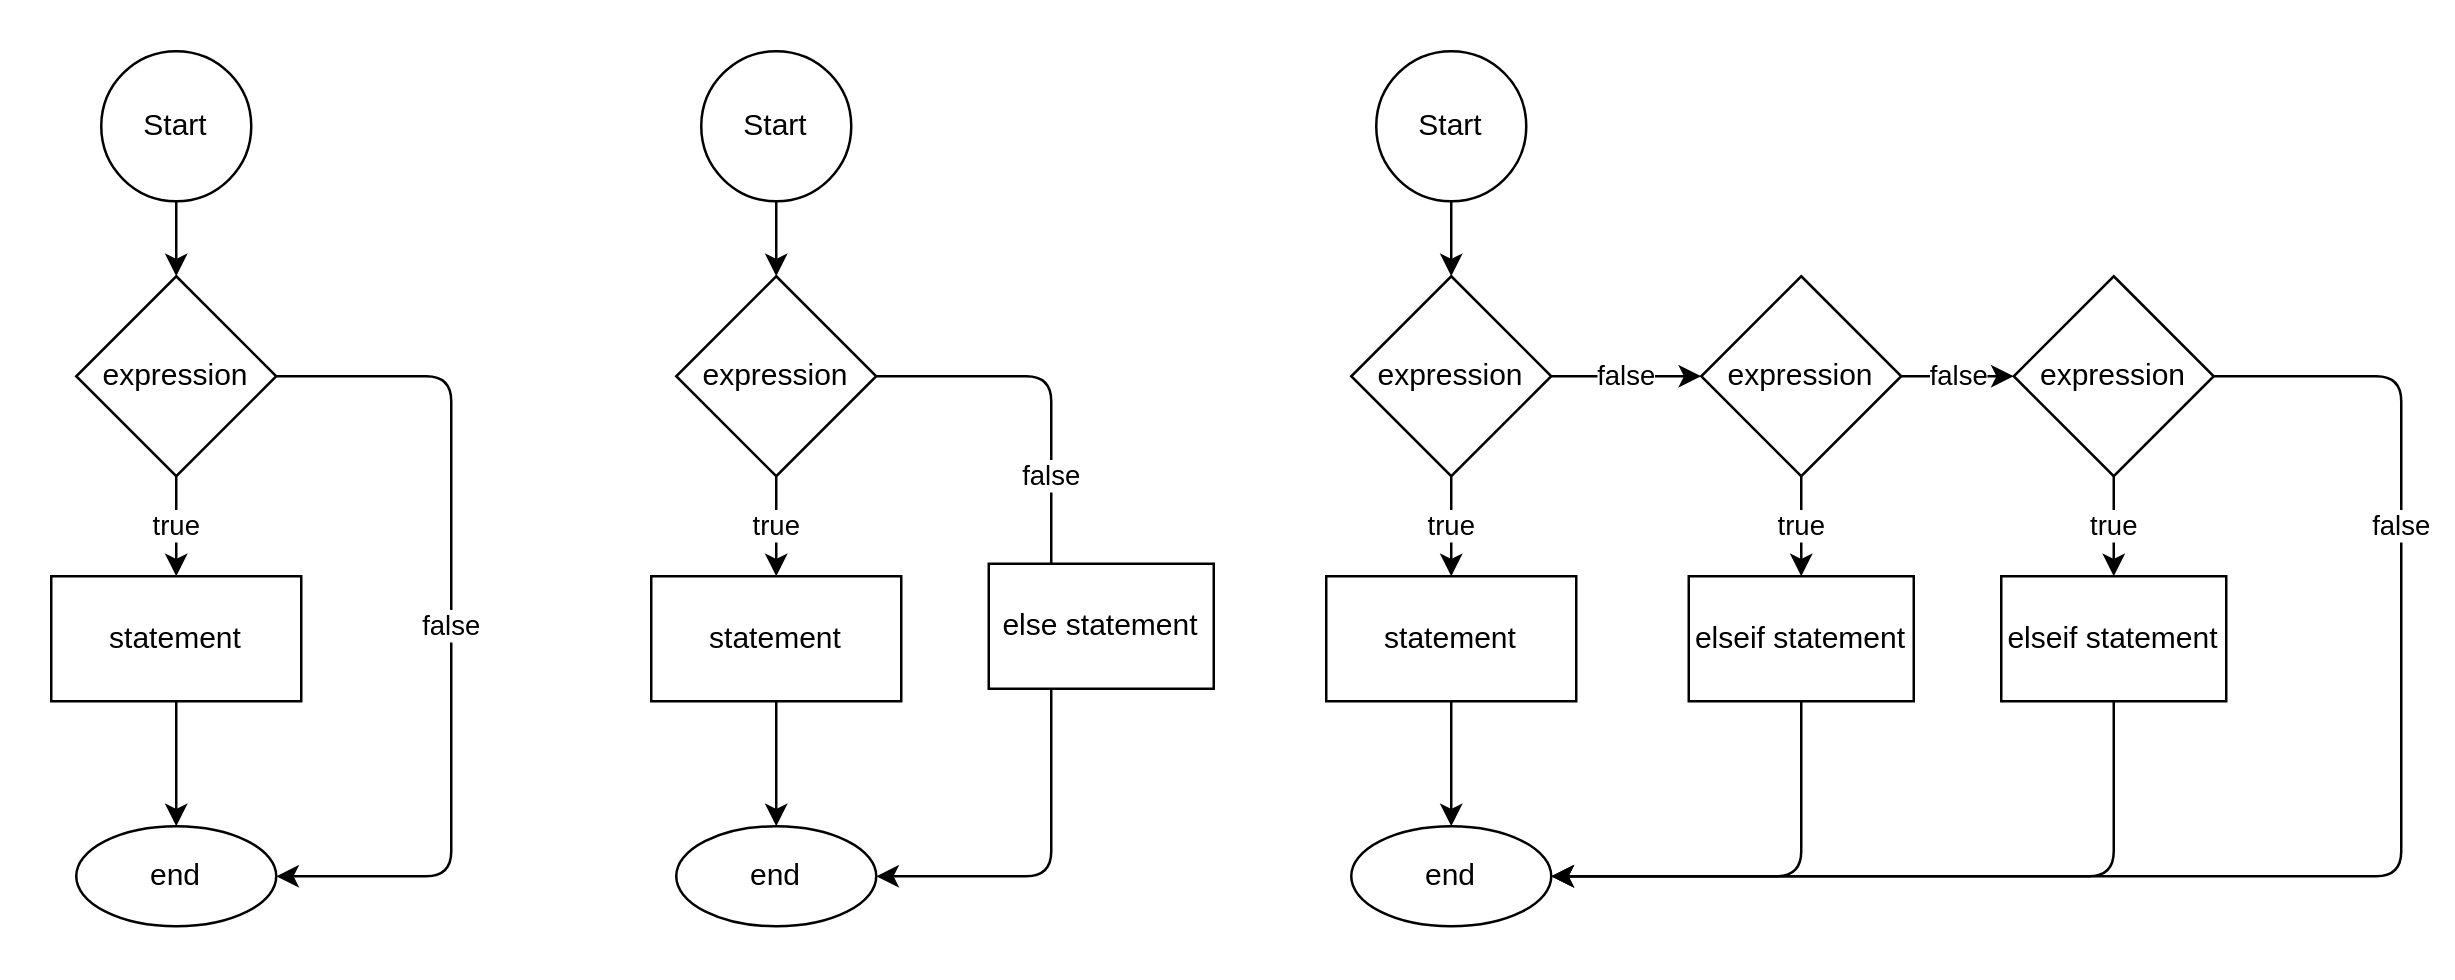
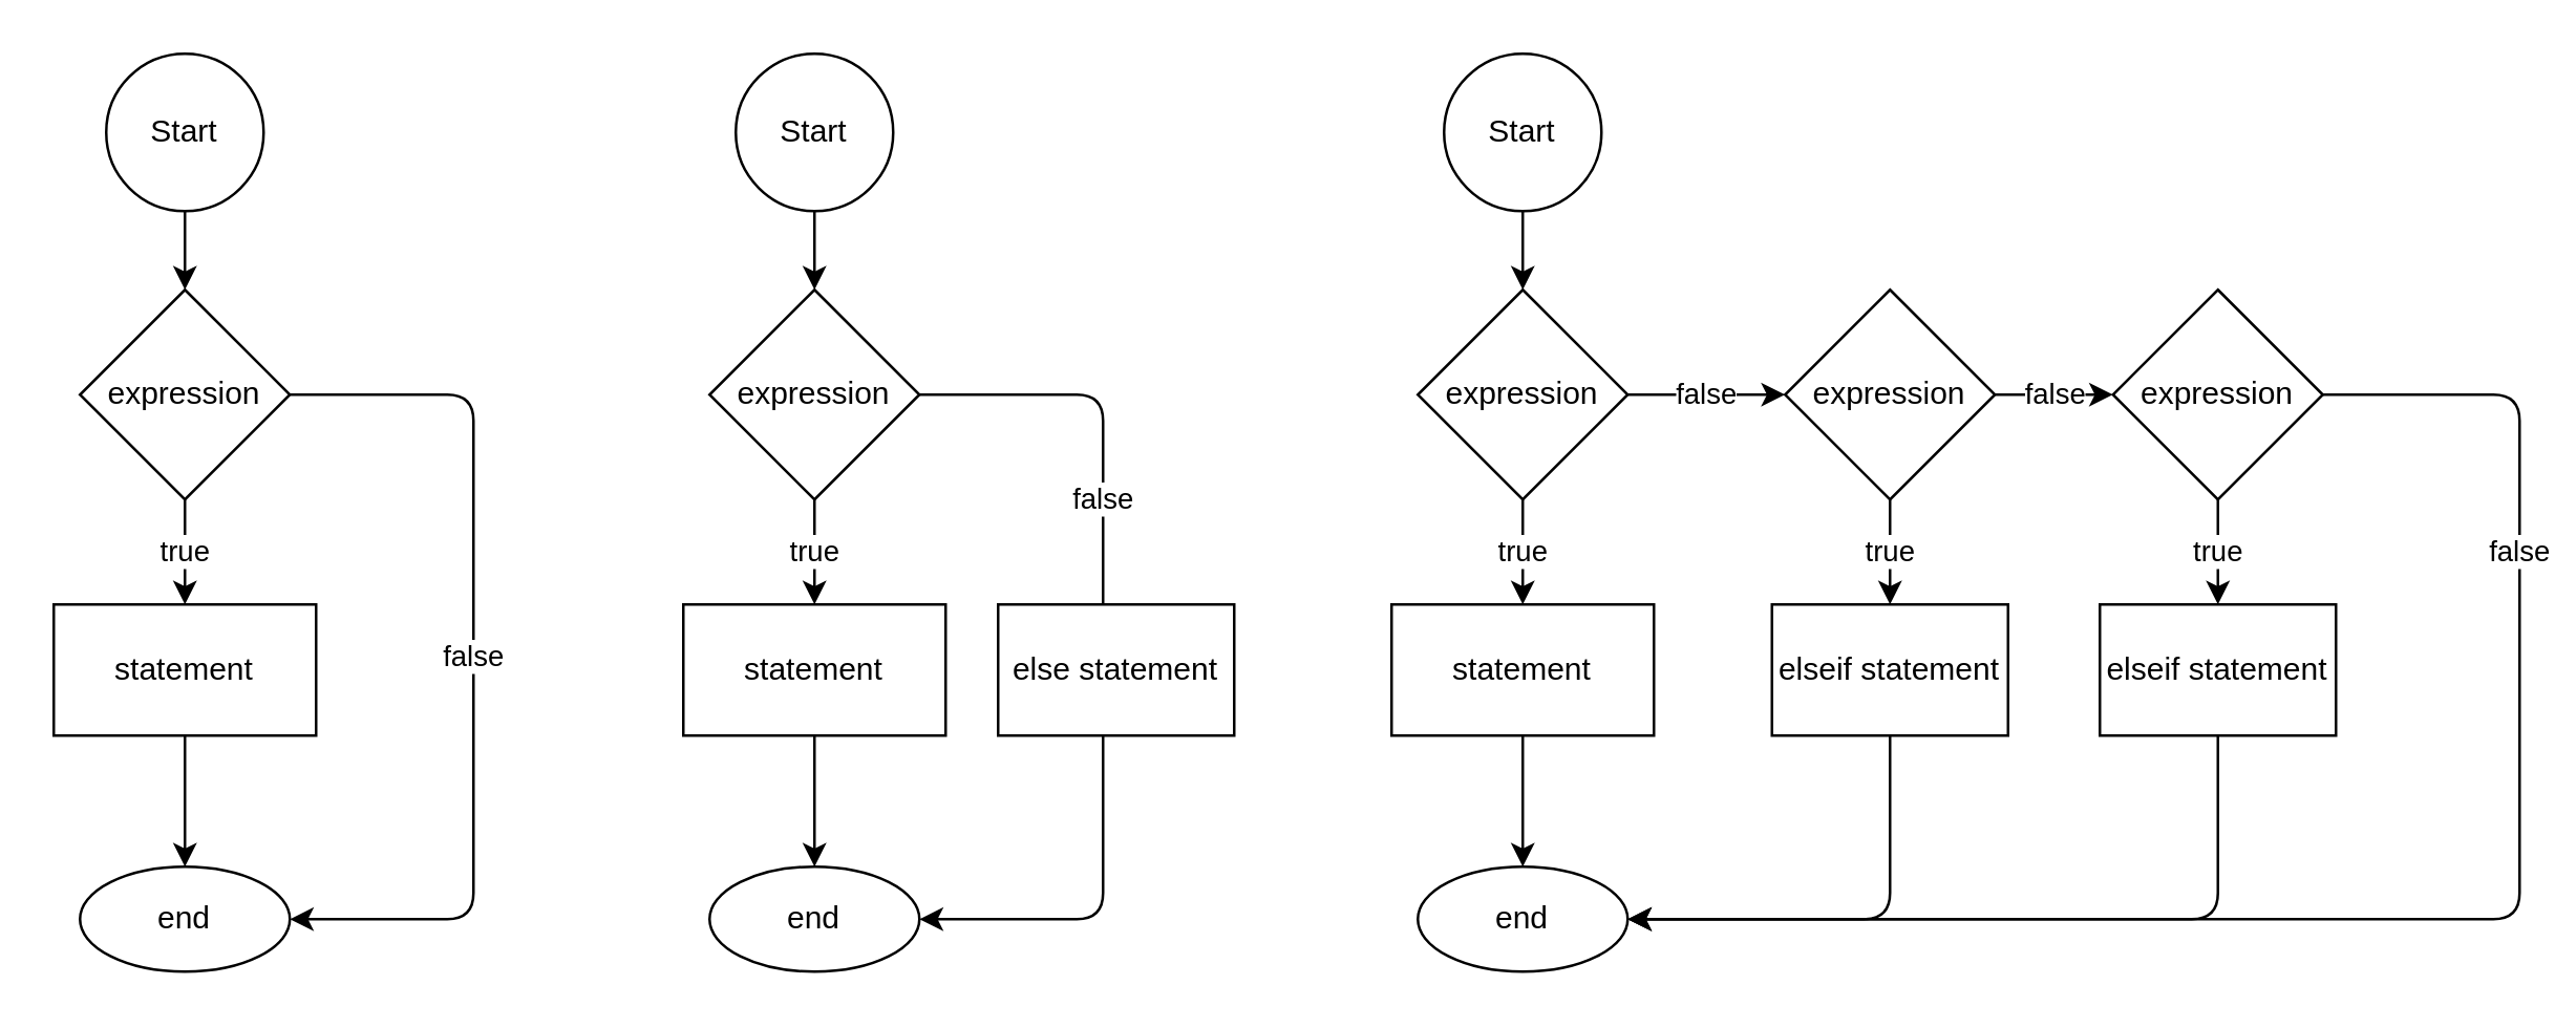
- <mxCell id="19" value="else statement" style="rounded=0;whiteSpace=wrap;html=1;" parent="1" vertex="1"><mxGeometry x="395" y="225" width="90" height="50" as="geometry" /></mxCell>
+ <mxCell id="19" value="else statement" style="rounded=0;whiteSpace=wrap;html=1;" parent="1" vertex="1"><mxGeometry x="380" y="230" width="90" height="50" as="geometry" /></mxCell>
